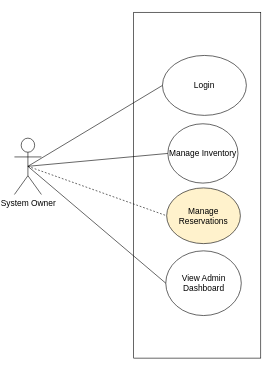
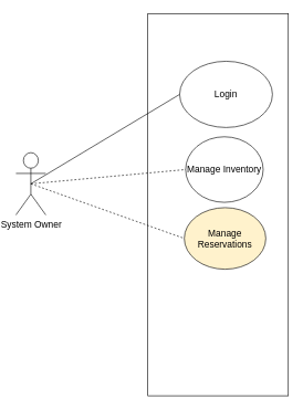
- <mxCell id="11" value="" style="endArrow=none;html=1;entryX=0;entryY=0.5;entryDx=0;entryDy=0;exitX=0.5;exitY=0.5;exitDx=0;exitDy=0;exitPerimeter=0;" edge="1" parent="1" target="10" source="5"><mxGeometry width="50" height="50" relative="1" as="geometry"><mxPoint x="106" y="530" as="sourcePoint" /><mxPoint x="186" y="350" as="targetPoint" /></mxGeometry></mxCell>
+ <mxCell id="11" value="" style="endArrow=none;html=1;entryX=0;entryY=0.5;entryDx=0;entryDy=0;exitX=0.5;exitY=0.5;exitDx=0;exitDy=0;exitPerimeter=0;dashed=1;" edge="1" parent="1" target="10" source="5"><mxGeometry width="50" height="50" relative="1" as="geometry"><mxPoint x="106" y="530" as="sourcePoint" /><mxPoint x="186" y="350" as="targetPoint" /></mxGeometry></mxCell>
- <mxCell id="7" value="" style="endArrow=none;html=1;exitX=0.5;exitY=0.5;exitDx=0;exitDy=0;exitPerimeter=0;entryX=0;entryY=0.5;entryDx=0;entryDy=0;" parent="1" source="5" target="6" edge="1"><mxGeometry width="50" height="50" relative="1" as="geometry"><mxPoint x="-18" y="781" as="sourcePoint" /><mxPoint x="32" y="731" as="targetPoint" /></mxGeometry></mxCell>
- <mxCell id="6" value="&lt;font&gt;&lt;span style=&quot;font-size: 14px;&quot;&gt;View Admin Dashboard&lt;/span&gt;&lt;/font&gt;" style="ellipse;whiteSpace=wrap;html=1;fontFamily=Helvetica;" parent="1" vertex="1"><mxGeometry x="272.5" y="418" width="126" height="108" as="geometry" /></mxCell>
